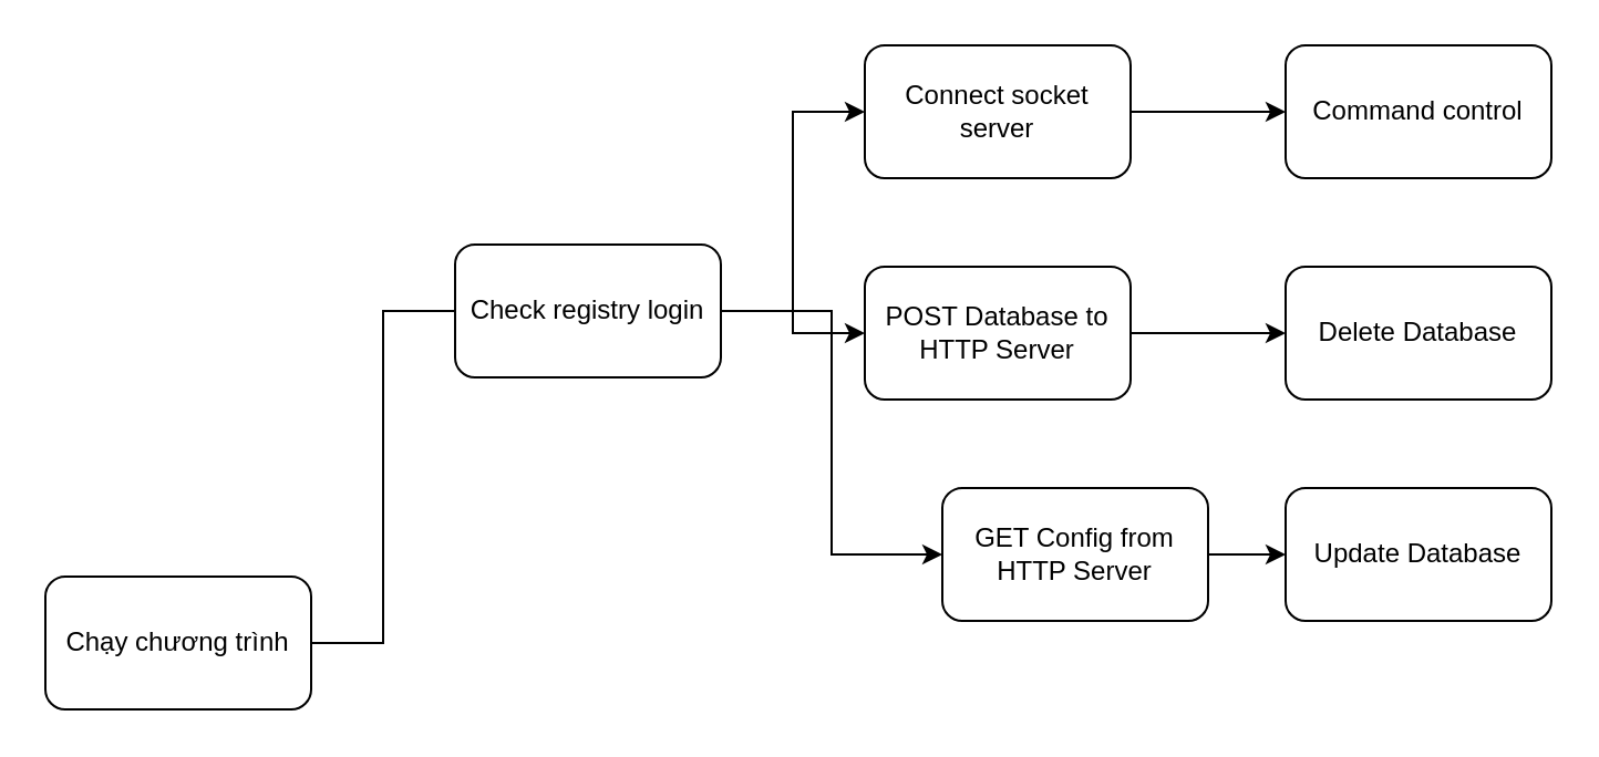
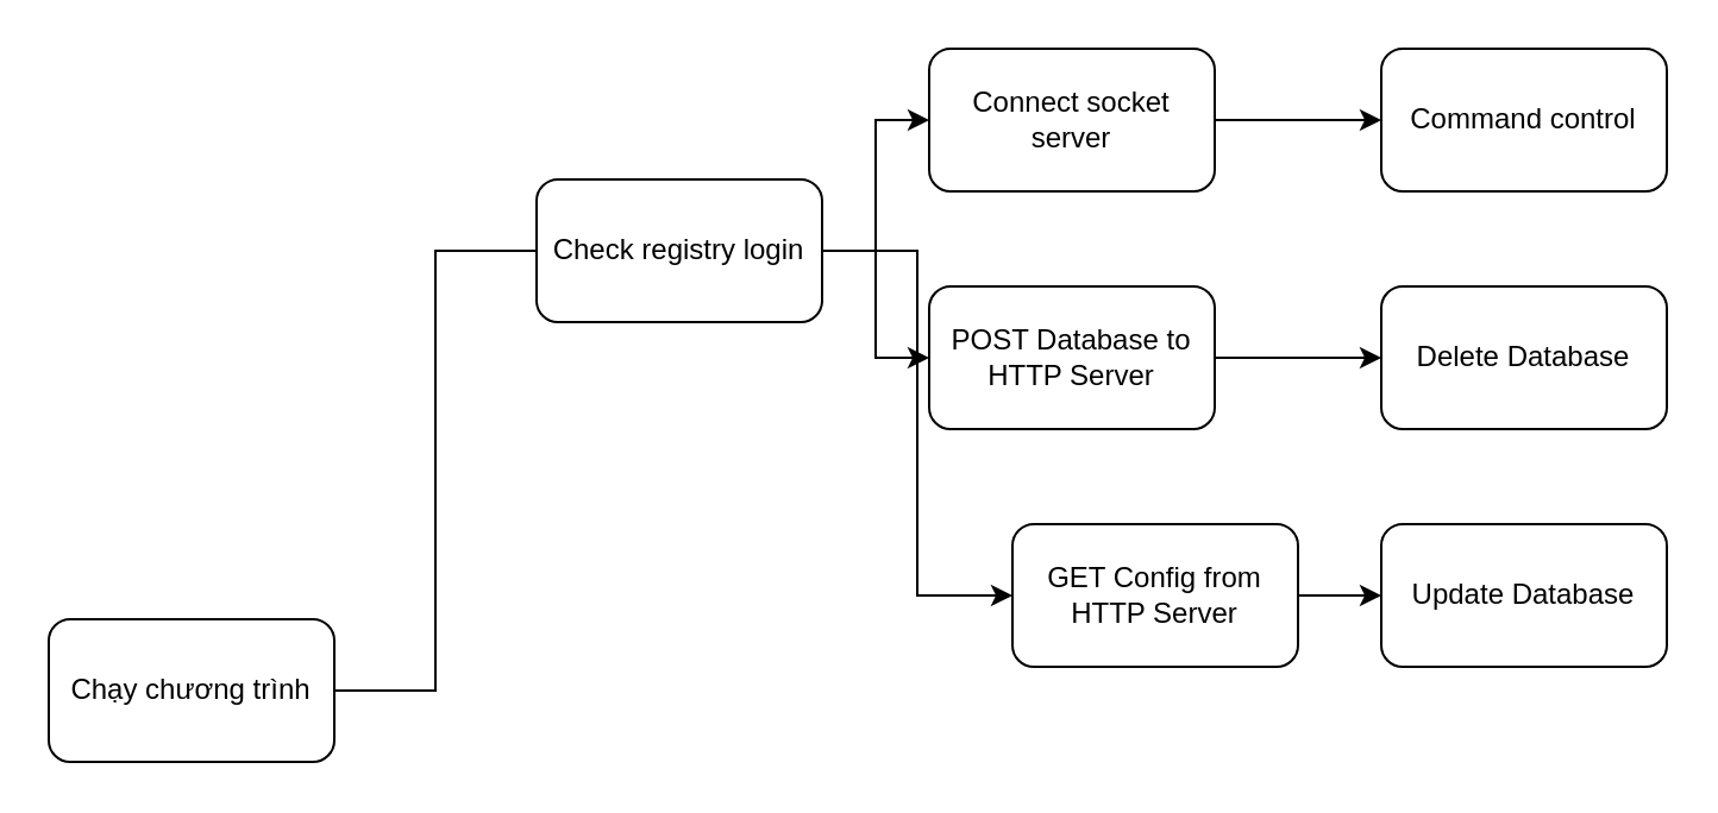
- <mxCell id="7" value="Check registry login" style="rounded=1;whiteSpace=wrap;html=1;" vertex="1" parent="1"><mxGeometry x="205" y="110" width="120" height="60" as="geometry" /></mxCell>
+ <mxCell id="7" value="Check registry login" style="rounded=1;whiteSpace=wrap;html=1;" vertex="1" parent="1"><mxGeometry x="225" y="75" width="120" height="60" as="geometry" /></mxCell>
